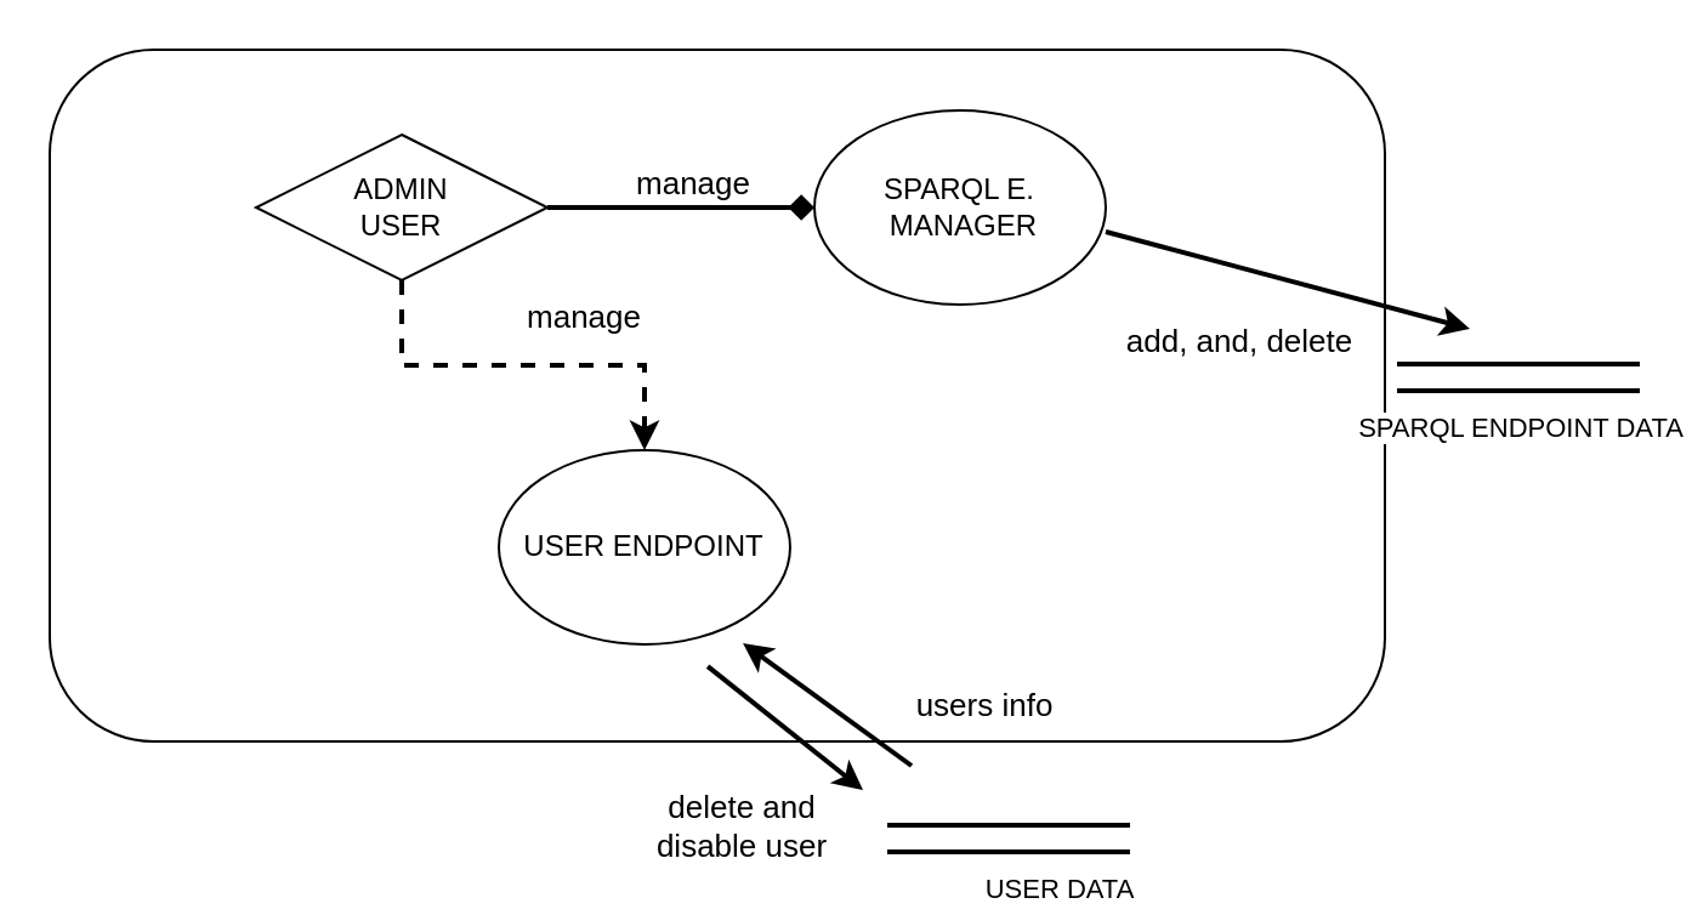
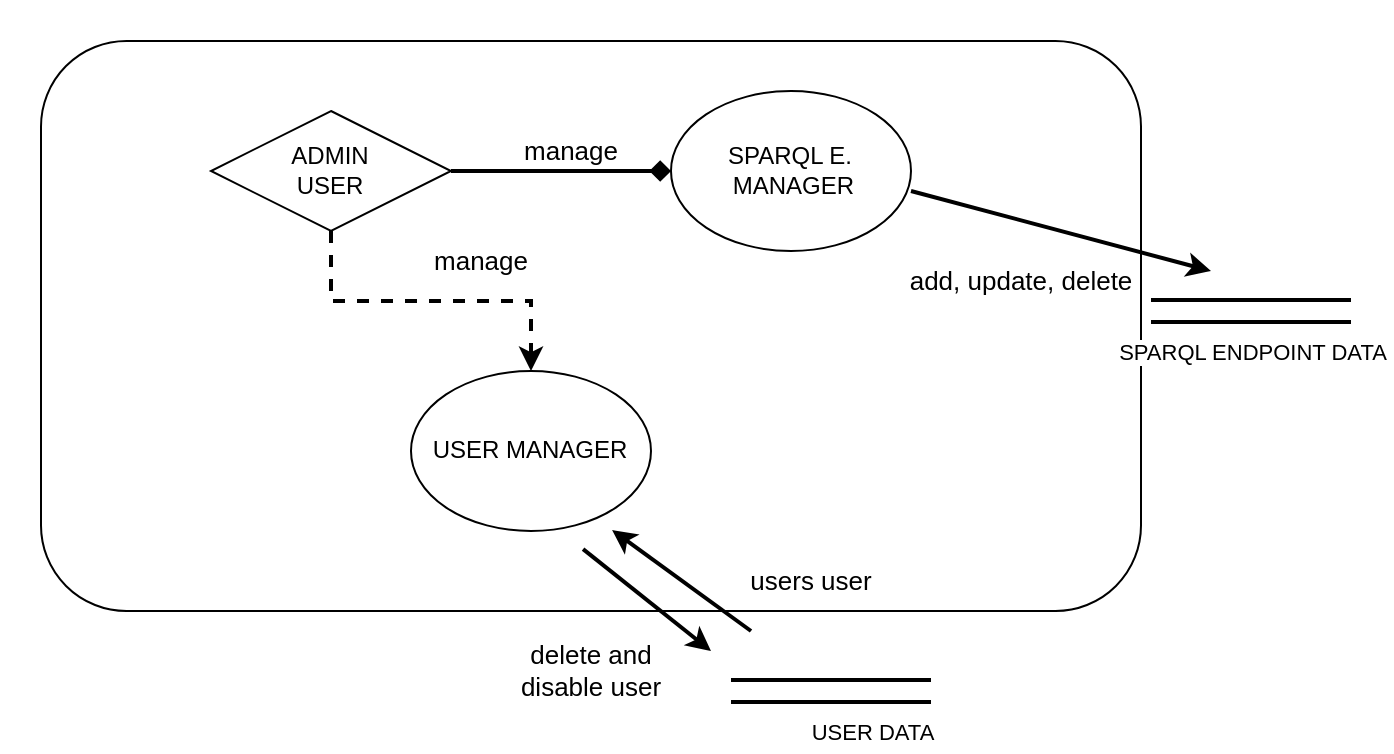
- <mxCell id="15" value="add, and, delete" style="text;html=1;align=center;verticalAlign=middle;resizable=0;points=[];autosize=1;strokeColor=none;fillColor=none;fontSize=13;" vertex="1" parent="1"><mxGeometry x="445" y="125" width="130" height="30" as="geometry" /></mxCell>
+ <mxCell id="15" value="add, update, delete" style="text;html=1;align=center;verticalAlign=middle;resizable=0;points=[];autosize=1;strokeColor=none;fillColor=none;fontSize=13;" vertex="1" parent="1"><mxGeometry x="445" y="125" width="130" height="30" as="geometry" /></mxCell>
- <mxCell id="7" value="USER ENDPOINT" style="ellipse;whiteSpace=wrap;html=1;" vertex="1" parent="1"><mxGeometry x="205" y="185" width="120" height="80" as="geometry" /></mxCell>
+ <mxCell id="7" value="USER MANAGER" style="ellipse;whiteSpace=wrap;html=1;" vertex="1" parent="1"><mxGeometry x="205" y="185" width="120" height="80" as="geometry" /></mxCell>
- <mxCell id="17" value="users info" style="text;html=1;align=center;verticalAlign=middle;resizable=0;points=[];autosize=1;strokeColor=none;fillColor=none;fontSize=13;" vertex="1" parent="1"><mxGeometry x="365" y="275" width="80" height="30" as="geometry" /></mxCell>
+ <mxCell id="17" value="users user" style="text;html=1;align=center;verticalAlign=middle;resizable=0;points=[];autosize=1;strokeColor=none;fillColor=none;fontSize=13;" vertex="1" parent="1"><mxGeometry x="365" y="275" width="80" height="30" as="geometry" /></mxCell>
- <mxCell id="16" value="delete and &lt;br&gt;disable user" style="text;html=1;align=center;verticalAlign=middle;resizable=0;points=[];autosize=1;strokeColor=none;fillColor=none;fontSize=13;" vertex="1" parent="1"><mxGeometry x="260" y="320" width="90" height="40" as="geometry" /></mxCell>
+ <mxCell id="16" value="delete and &lt;br&gt;disable user" style="text;html=1;align=center;verticalAlign=middle;resizable=0;points=[];autosize=1;strokeColor=none;fillColor=none;fontSize=13;" vertex="1" parent="1"><mxGeometry x="250" y="315" width="90" height="40" as="geometry" /></mxCell>
